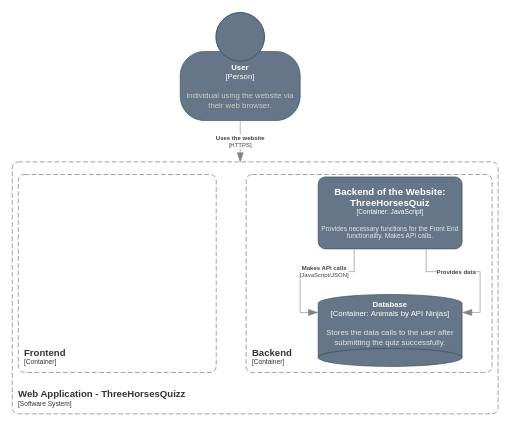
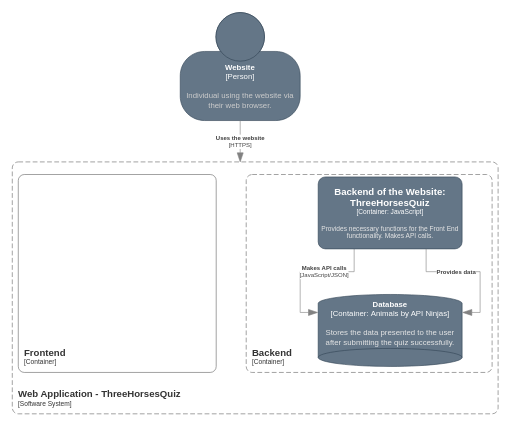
- <mxCell id="2" value="&lt;font style=&quot;font-size: 13px;&quot;&gt;&lt;b style=&quot;font-size: 13px;&quot;&gt;User&lt;/b&gt;&lt;/font&gt;&lt;div style=&quot;font-size: 13px;&quot;&gt;[Person]&lt;/div&gt;&lt;br style=&quot;font-size: 13px;&quot;&gt;&lt;div style=&quot;font-size: 13px;&quot;&gt;&lt;font style=&quot;font-size: 13px;&quot;&gt;&lt;font style=&quot;font-size: 13px;&quot; color=&quot;#cccccc&quot;&gt;Individual using the website via their web browser.&lt;/font&gt;&lt;/font&gt;&lt;/div&gt;" style="html=1;fontSize=13;dashed=0;whiteSpace=wrap;shape=mxgraph.c4.person2;align=center;metaEdit=1;points=[[0.5,0,0],[1,0.5,0],[1,0.75,0],[0.75,1,0],[0.5,1,0],[0.25,1,0],[0,0.75,0],[0,0.5,0]];resizable=0;fillColor=#647687;strokeColor=#314354;fontColor=#ffffff;" parent="1" vertex="1"><mxGeometry x="300" y="20" width="200" height="180" as="geometry" /></mxCell>
+ <mxCell id="2" value="&lt;font style=&quot;font-size: 13px;&quot;&gt;&lt;b style=&quot;font-size: 13px;&quot;&gt;Website&lt;/b&gt;&lt;/font&gt;&lt;div style=&quot;font-size: 13px;&quot;&gt;[Person]&lt;/div&gt;&lt;br style=&quot;font-size: 13px;&quot;&gt;&lt;div style=&quot;font-size: 13px;&quot;&gt;&lt;font style=&quot;font-size: 13px;&quot;&gt;&lt;font style=&quot;font-size: 13px;&quot; color=&quot;#cccccc&quot;&gt;Individual using the website via their web browser.&lt;/font&gt;&lt;/font&gt;&lt;/div&gt;" style="html=1;fontSize=13;dashed=0;whiteSpace=wrap;shape=mxgraph.c4.person2;align=center;metaEdit=1;points=[[0.5,0,0],[1,0.5,0],[1,0.75,0],[0.75,1,0],[0.5,1,0],[0.25,1,0],[0,0.75,0],[0,0.5,0]];resizable=0;fillColor=#647687;strokeColor=#314354;fontColor=#ffffff;" parent="1" vertex="1"><mxGeometry x="300" y="20" width="200" height="180" as="geometry" /></mxCell>
- <mxCell id="6" value="&lt;font style=&quot;font-size: 16px&quot;&gt;&lt;b&gt;&lt;div style=&quot;text-align: left&quot;&gt;Frontend&lt;/div&gt;&lt;/b&gt;&lt;/font&gt;&lt;div style=&quot;text-align: left&quot;&gt;[Container]&lt;/div&gt;" style="rounded=1;fontSize=11;whiteSpace=wrap;html=1;dashed=1;arcSize=20;fillColor=none;strokeColor=#666666;fontColor=#333333;labelBackgroundColor=none;align=left;verticalAlign=bottom;labelBorderColor=none;spacingTop=0;spacing=10;dashPattern=8 4;metaEdit=1;rotatable=0;perimeter=rectanglePerimeter;noLabel=0;labelPadding=0;allowArrows=0;connectable=0;expand=0;recursiveResize=0;editable=1;pointerEvents=0;absoluteArcSize=1;points=[[0.25,0,0],[0.5,0,0],[0.75,0,0],[1,0.25,0],[1,0.5,0],[1,0.75,0],[0.75,1,0],[0.5,1,0],[0.25,1,0],[0,0.75,0],[0,0.5,0],[0,0.25,0]];" parent="1" vertex="1"><mxGeometry x="30" y="290" width="330" height="330" as="geometry" /></mxCell>
+ <mxCell id="6" value="&lt;font style=&quot;font-size: 16px&quot;&gt;&lt;b&gt;&lt;div style=&quot;text-align: left&quot;&gt;Frontend&lt;/div&gt;&lt;/b&gt;&lt;/font&gt;&lt;div style=&quot;text-align: left&quot;&gt;[Container]&lt;/div&gt;" style="rounded=1;fontSize=11;whiteSpace=wrap;html=1;dashed=0;arcSize=20;fillColor=none;strokeColor=#666666;fontColor=#333333;labelBackgroundColor=none;align=left;verticalAlign=bottom;labelBorderColor=none;spacingTop=0;spacing=10;dashPattern=8 4;metaEdit=1;rotatable=0;perimeter=rectanglePerimeter;noLabel=0;labelPadding=0;allowArrows=0;connectable=0;expand=0;recursiveResize=0;editable=1;pointerEvents=0;absoluteArcSize=1;points=[[0.25,0,0],[0.5,0,0],[0.75,0,0],[1,0.25,0],[1,0.5,0],[1,0.75,0],[0.75,1,0],[0.5,1,0],[0.25,1,0],[0,0.75,0],[0,0.5,0],[0,0.25,0]];" parent="1" vertex="1"><mxGeometry x="30" y="290" width="330" height="330" as="geometry" /></mxCell>
- <mxCell id="3" value="&lt;font style=&quot;font-size: 13px;&quot;&gt;&lt;b style=&quot;font-size: 13px;&quot;&gt;Database&lt;/b&gt;&lt;/font&gt;&lt;div style=&quot;font-size: 13px;&quot;&gt;[Container:&amp;nbsp;Animals by API Ninjas]&lt;/div&gt;&lt;br style=&quot;font-size: 13px;&quot;&gt;&lt;div style=&quot;font-size: 13px;&quot;&gt;&lt;font style=&quot;font-size: 13px;&quot;&gt;&lt;font color=&quot;#E6E6E6&quot; style=&quot;font-size: 13px;&quot;&gt;Stores the data calls to the user after submitting the quiz successfully.&lt;/font&gt;&lt;/font&gt;&lt;/div&gt;" style="shape=cylinder3;size=15;whiteSpace=wrap;html=1;boundedLbl=1;rounded=0;labelBackgroundColor=none;fillColor=#647687;fontSize=13;fontColor=#ffffff;align=center;strokeColor=#314354;metaEdit=1;points=[[0.5,0,0],[1,0.25,0],[1,0.5,0],[1,0.75,0],[0.5,1,0],[0,0.75,0],[0,0.5,0],[0,0.25,0]];resizable=0;direction=west;" parent="1" vertex="1"><mxGeometry x="530" y="490" width="240" height="120" as="geometry" /></mxCell>
+ <mxCell id="3" value="&lt;font style=&quot;font-size: 13px;&quot;&gt;&lt;b style=&quot;font-size: 13px;&quot;&gt;Database&lt;/b&gt;&lt;/font&gt;&lt;div style=&quot;font-size: 13px;&quot;&gt;[Container:&amp;nbsp;Animals by API Ninjas]&lt;/div&gt;&lt;br style=&quot;font-size: 13px;&quot;&gt;&lt;div style=&quot;font-size: 13px;&quot;&gt;&lt;font style=&quot;font-size: 13px;&quot;&gt;&lt;font color=&quot;#E6E6E6&quot; style=&quot;font-size: 13px;&quot;&gt;Stores the data presented to the user after submitting the quiz successfully.&lt;/font&gt;&lt;/font&gt;&lt;/div&gt;" style="shape=cylinder3;size=15;whiteSpace=wrap;html=1;boundedLbl=1;rounded=0;labelBackgroundColor=none;fillColor=#647687;fontSize=13;fontColor=#ffffff;align=center;strokeColor=#314354;metaEdit=1;points=[[0.5,0,0],[1,0.25,0],[1,0.5,0],[1,0.75,0],[0.5,1,0],[0,0.75,0],[0,0.5,0],[0,0.25,0]];resizable=0;direction=west;" parent="1" vertex="1"><mxGeometry x="530" y="490" width="240" height="120" as="geometry" /></mxCell>
- <mxCell id="5" value="&lt;font style=&quot;font-size: 16px&quot;&gt;&lt;b&gt;&lt;div style=&quot;text-align: left&quot;&gt;Web Application - ThreeHorsesQuizz&lt;/div&gt;&lt;/b&gt;&lt;/font&gt;&lt;div style=&quot;text-align: left&quot;&gt;[Software System]&lt;/div&gt;" style="rounded=1;fontSize=11;whiteSpace=wrap;html=1;dashed=1;arcSize=20;fillColor=none;strokeColor=#666666;fontColor=#333333;labelBackgroundColor=none;align=left;verticalAlign=bottom;labelBorderColor=none;spacingTop=0;spacing=10;dashPattern=8 4;metaEdit=1;rotatable=0;perimeter=rectanglePerimeter;noLabel=0;labelPadding=0;allowArrows=0;connectable=0;expand=0;recursiveResize=0;editable=1;pointerEvents=0;absoluteArcSize=1;points=[[0.25,0,0],[0.5,0,0],[0.75,0,0],[1,0.25,0],[1,0.5,0],[1,0.75,0],[0.75,1,0],[0.5,1,0],[0.25,1,0],[0,0.75,0],[0,0.5,0],[0,0.25,0]];" parent="1" vertex="1"><mxGeometry x="20" y="269" width="810" height="420" as="geometry" /></mxCell>
+ <mxCell id="5" value="&lt;font style=&quot;font-size: 16px&quot;&gt;&lt;b&gt;&lt;div style=&quot;text-align: left&quot;&gt;Web Application - ThreeHorsesQuiz&lt;/div&gt;&lt;/b&gt;&lt;/font&gt;&lt;div style=&quot;text-align: left&quot;&gt;[Software System]&lt;/div&gt;" style="rounded=1;fontSize=11;whiteSpace=wrap;html=1;dashed=1;arcSize=20;fillColor=none;strokeColor=#666666;fontColor=#333333;labelBackgroundColor=none;align=left;verticalAlign=bottom;labelBorderColor=none;spacingTop=0;spacing=10;dashPattern=8 4;metaEdit=1;rotatable=0;perimeter=rectanglePerimeter;noLabel=0;labelPadding=0;allowArrows=0;connectable=0;expand=0;recursiveResize=0;editable=1;pointerEvents=0;absoluteArcSize=1;points=[[0.25,0,0],[0.5,0,0],[0.75,0,0],[1,0.25,0],[1,0.5,0],[1,0.75,0],[0.75,1,0],[0.5,1,0],[0.25,1,0],[0,0.75,0],[0,0.5,0],[0,0.25,0]];" parent="1" vertex="1"><mxGeometry x="20" y="269" width="810" height="420" as="geometry" /></mxCell>
